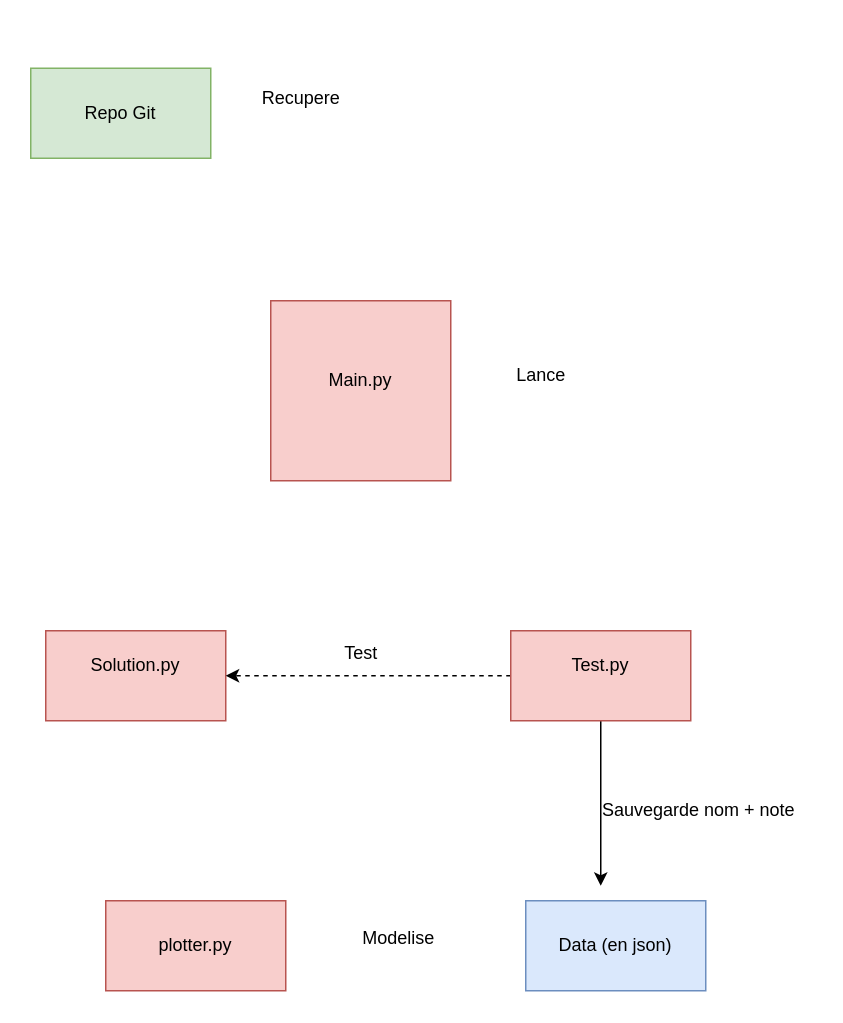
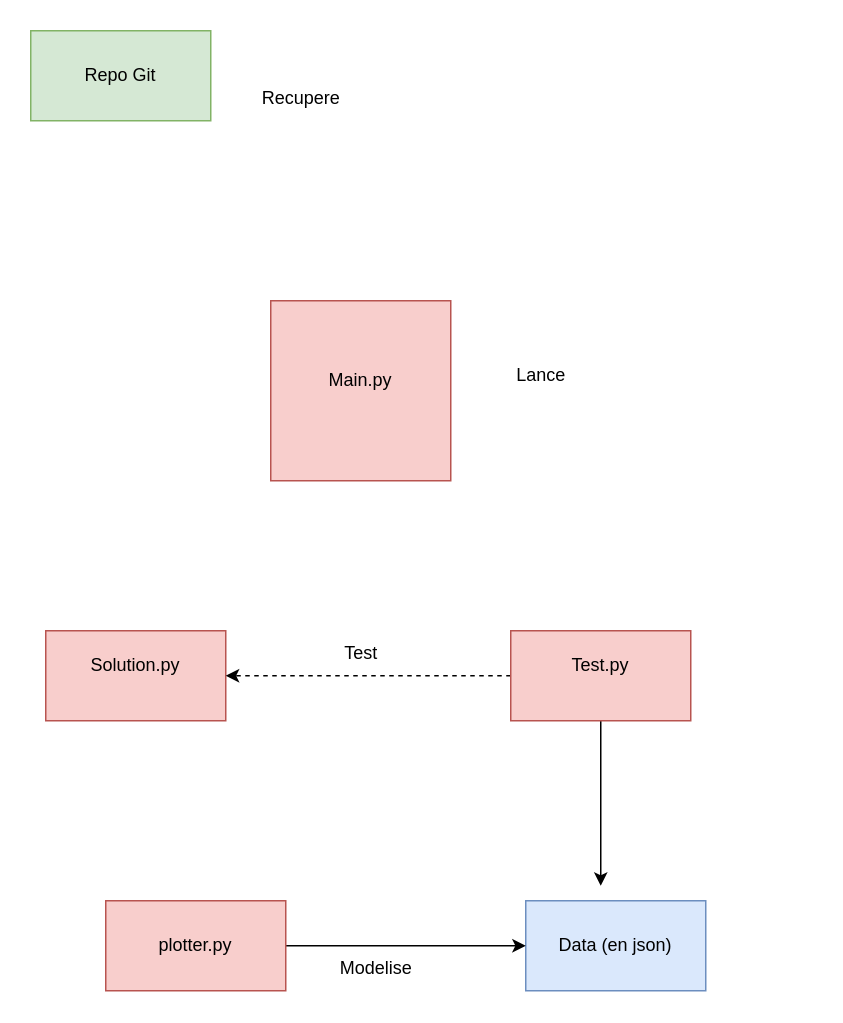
- <mxCell id="3" value="Repo Git" style="rounded=0;whiteSpace=wrap;html=1;fillColor=#d5e8d4;strokeColor=#82b366;" parent="1" vertex="1"><mxGeometry x="20" y="45" width="120" height="60" as="geometry" /></mxCell>
+ <mxCell id="3" value="Repo Git" style="rounded=0;whiteSpace=wrap;html=1;fillColor=#d5e8d4;strokeColor=#82b366;" parent="1" vertex="1"><mxGeometry x="20" y="20" width="120" height="60" as="geometry" /></mxCell>
- <mxCell id="12" value="Sauvegarde nom + note" style="text;html=1;align=center;verticalAlign=middle;resizable=0;points=[];autosize=1;strokeColor=none;fillColor=none;" parent="1" vertex="1"><mxGeometry x="390" y="525" width="150" height="30" as="geometry" /></mxCell>
- <mxCell id="15" value="Modelise" style="text;html=1;align=center;verticalAlign=middle;resizable=0;points=[];autosize=1;strokeColor=none;fillColor=none;" parent="1" vertex="1"><mxGeometry x="230" y="610" width="70" height="30" as="geometry" /></mxCell>
+ <mxCell id="15" value="Modelise" style="text;html=1;align=center;verticalAlign=middle;resizable=0;points=[];autosize=1;strokeColor=none;fillColor=none;" parent="1" vertex="1"><mxGeometry x="215" y="630" width="70" height="30" as="geometry" /></mxCell>
+ <mxCell id="13" style="edgeStyle=orthogonalEdgeStyle;rounded=0;orthogonalLoop=1;jettySize=auto;html=1;entryX=0;entryY=0.5;entryDx=0;entryDy=0;" parent="1" source="14" target="11" edge="1"><mxGeometry relative="1" as="geometry" /></mxCell>
